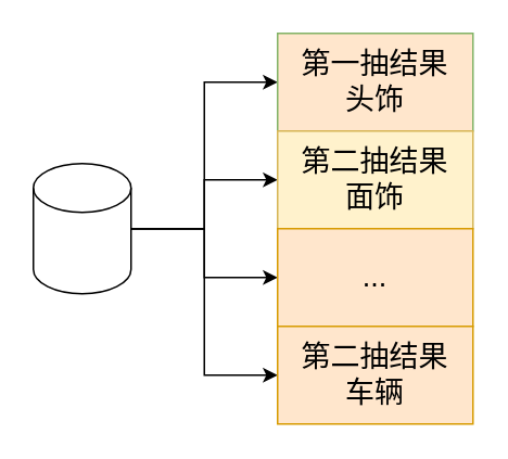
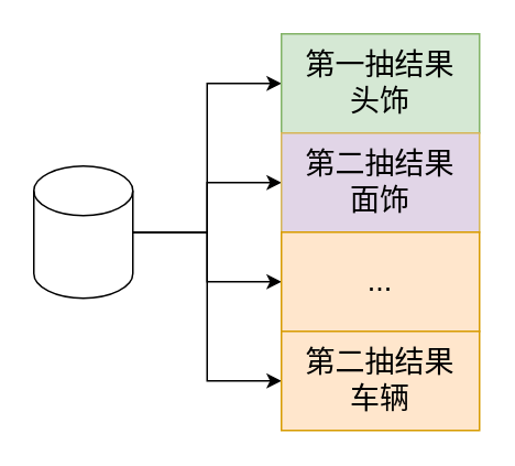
- <mxCell id="7" value="&lt;font style=&quot;font-size: 18px;&quot;&gt;第一抽结果&lt;br&gt;头饰&lt;/font&gt;" style="rounded=0;whiteSpace=wrap;html=1;fillColor=#ffe6cc;strokeColor=#82b366;" vertex="1" parent="1"><mxGeometry x="170" y="20" width="120" height="60" as="geometry" /></mxCell>
+ <mxCell id="7" value="&lt;font style=&quot;font-size: 18px;&quot;&gt;第一抽结果&lt;br&gt;头饰&lt;/font&gt;" style="rounded=0;whiteSpace=wrap;html=1;fillColor=#d5e8d4;strokeColor=#82b366;" vertex="1" parent="1"><mxGeometry x="170" y="20" width="120" height="60" as="geometry" /></mxCell>
- <mxCell id="8" value="&lt;font style=&quot;font-size: 18px;&quot;&gt;第二抽结果&lt;br&gt;面饰&lt;/font&gt;" style="rounded=0;whiteSpace=wrap;html=1;fillColor=#fff2cc;strokeColor=#d6b656;" vertex="1" parent="1"><mxGeometry x="170" y="80" width="120" height="60" as="geometry" /></mxCell>
+ <mxCell id="8" value="&lt;font style=&quot;font-size: 18px;&quot;&gt;第二抽结果&lt;br&gt;面饰&lt;/font&gt;" style="rounded=0;whiteSpace=wrap;html=1;fillColor=#e1d5e7;strokeColor=#d6b656;" vertex="1" parent="1"><mxGeometry x="170" y="80" width="120" height="60" as="geometry" /></mxCell>
